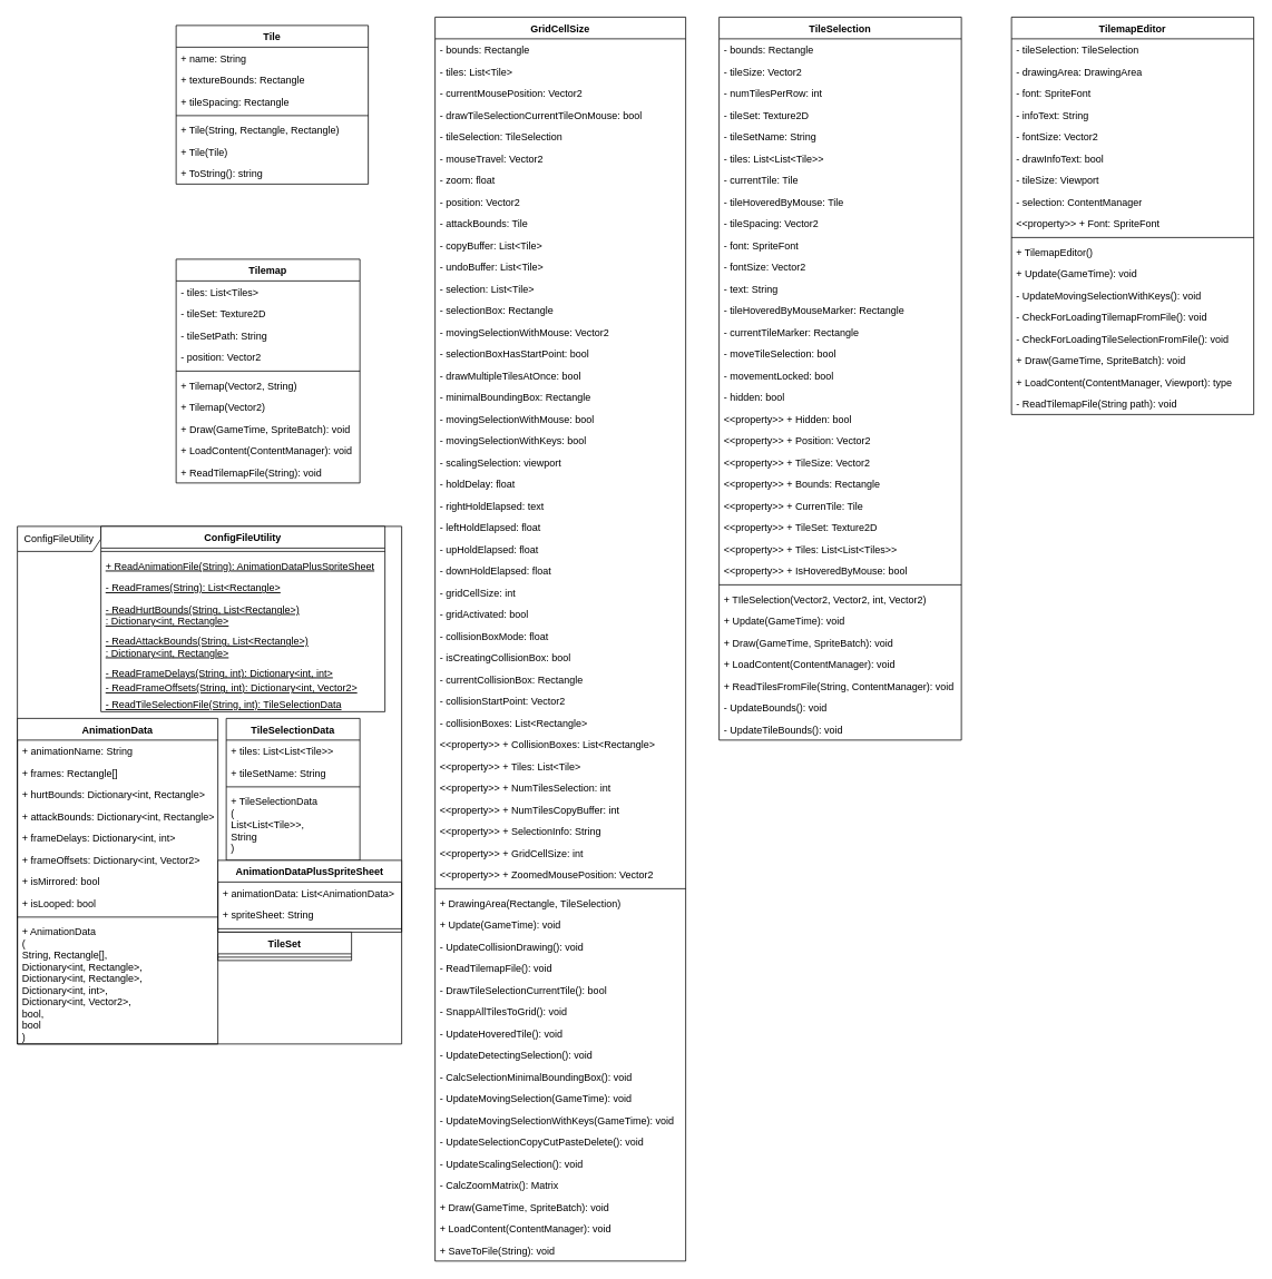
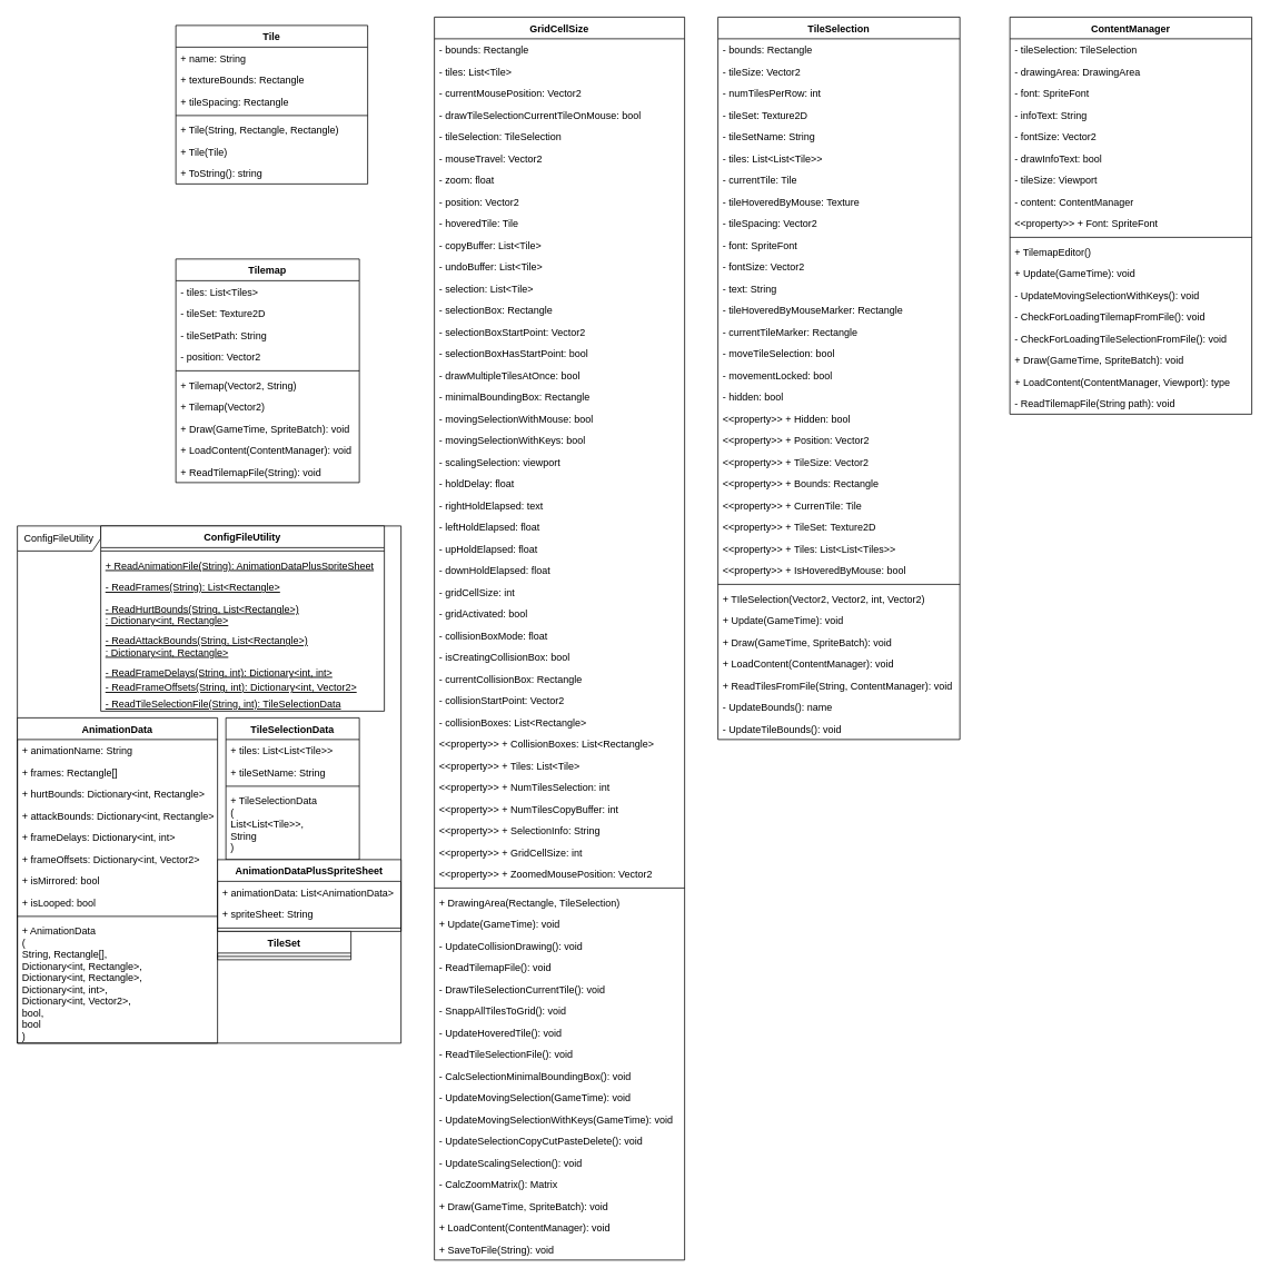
- <mxCell id="94" value="TilemapEditor" style="swimlane;fontStyle=1;align=center;verticalAlign=top;childLayout=stackLayout;horizontal=1;startSize=26;horizontalStack=0;resizeParent=1;resizeParentMax=0;resizeLast=0;collapsible=1;marginBottom=0;" parent="1" vertex="1"><mxGeometry x="1210" y="20" width="290" height="476" as="geometry" /></mxCell>
+ <mxCell id="94" value="ContentManager" style="swimlane;fontStyle=1;align=center;verticalAlign=top;childLayout=stackLayout;horizontal=1;startSize=26;horizontalStack=0;resizeParent=1;resizeParentMax=0;resizeLast=0;collapsible=1;marginBottom=0;" parent="1" vertex="1"><mxGeometry x="1210" y="20" width="290" height="476" as="geometry" /></mxCell>
- <mxCell id="68" value="- tileHoveredByMouse: Tile" style="text;strokeColor=none;fillColor=none;align=left;verticalAlign=top;spacingLeft=4;spacingRight=4;overflow=hidden;rotatable=0;points=[[0,0.5],[1,0.5]];portConstraint=eastwest;" parent="60" vertex="1"><mxGeometry y="208" width="290" height="26" as="geometry" /></mxCell>
+ <mxCell id="68" value="- tileHoveredByMouse: Texture" style="text;strokeColor=none;fillColor=none;align=left;verticalAlign=top;spacingLeft=4;spacingRight=4;overflow=hidden;rotatable=0;points=[[0,0.5],[1,0.5]];portConstraint=eastwest;" parent="60" vertex="1"><mxGeometry y="208" width="290" height="26" as="geometry" /></mxCell>
- <mxCell id="102" value="- selection: ContentManager" style="text;strokeColor=none;fillColor=none;align=left;verticalAlign=top;spacingLeft=4;spacingRight=4;overflow=hidden;rotatable=0;points=[[0,0.5],[1,0.5]];portConstraint=eastwest;" parent="94" vertex="1"><mxGeometry y="208" width="290" height="26" as="geometry" /></mxCell>
+ <mxCell id="102" value="- content: ContentManager" style="text;strokeColor=none;fillColor=none;align=left;verticalAlign=top;spacingLeft=4;spacingRight=4;overflow=hidden;rotatable=0;points=[[0,0.5],[1,0.5]];portConstraint=eastwest;" parent="94" vertex="1"><mxGeometry y="208" width="290" height="26" as="geometry" /></mxCell>
- <mxCell id="11" value="- attackBounds: Tile" style="text;strokeColor=none;fillColor=none;align=left;verticalAlign=top;spacingLeft=4;spacingRight=4;overflow=hidden;rotatable=0;points=[[0,0.5],[1,0.5]];portConstraint=eastwest;" parent="2" vertex="1"><mxGeometry y="234" width="300" height="26" as="geometry" /></mxCell>
+ <mxCell id="11" value="- hoveredTile: Tile" style="text;strokeColor=none;fillColor=none;align=left;verticalAlign=top;spacingLeft=4;spacingRight=4;overflow=hidden;rotatable=0;points=[[0,0.5],[1,0.5]];portConstraint=eastwest;" parent="2" vertex="1"><mxGeometry y="234" width="300" height="26" as="geometry" /></mxCell>
- <mxCell id="16" value="- movingSelectionWithMouse: Vector2" style="text;strokeColor=none;fillColor=none;align=left;verticalAlign=top;spacingLeft=4;spacingRight=4;overflow=hidden;rotatable=0;points=[[0,0.5],[1,0.5]];portConstraint=eastwest;" parent="2" vertex="1"><mxGeometry y="364" width="300" height="26" as="geometry" /></mxCell>
+ <mxCell id="16" value="- selectionBoxStartPoint: Vector2" style="text;strokeColor=none;fillColor=none;align=left;verticalAlign=top;spacingLeft=4;spacingRight=4;overflow=hidden;rotatable=0;points=[[0,0.5],[1,0.5]];portConstraint=eastwest;" parent="2" vertex="1"><mxGeometry y="364" width="300" height="26" as="geometry" /></mxCell>
- <mxCell id="92" value="- UpdateBounds(): void" style="text;strokeColor=none;fillColor=none;align=left;verticalAlign=top;spacingLeft=4;spacingRight=4;overflow=hidden;rotatable=0;points=[[0,0.5],[1,0.5]];portConstraint=eastwest;" parent="60" vertex="1"><mxGeometry y="814" width="290" height="26" as="geometry" /></mxCell>
+ <mxCell id="92" value="- UpdateBounds(): name" style="text;strokeColor=none;fillColor=none;align=left;verticalAlign=top;spacingLeft=4;spacingRight=4;overflow=hidden;rotatable=0;points=[[0,0.5],[1,0.5]];portConstraint=eastwest;" parent="60" vertex="1"><mxGeometry y="814" width="290" height="26" as="geometry" /></mxCell>
- <mxCell id="47" value="- DrawTileSelectionCurrentTile(): bool" style="text;strokeColor=none;fillColor=none;align=left;verticalAlign=top;spacingLeft=4;spacingRight=4;overflow=hidden;rotatable=0;points=[[0,0.5],[1,0.5]];portConstraint=eastwest;" vertex="1" parent="2"><mxGeometry y="1152" width="300" height="26" as="geometry" /></mxCell>
+ <mxCell id="47" value="- DrawTileSelectionCurrentTile(): void" style="text;strokeColor=none;fillColor=none;align=left;verticalAlign=top;spacingLeft=4;spacingRight=4;overflow=hidden;rotatable=0;points=[[0,0.5],[1,0.5]];portConstraint=eastwest;" vertex="1" parent="2"><mxGeometry y="1152" width="300" height="26" as="geometry" /></mxCell>
- <mxCell id="50" value="- UpdateDetectingSelection(): void" style="text;strokeColor=none;fillColor=none;align=left;verticalAlign=top;spacingLeft=4;spacingRight=4;overflow=hidden;rotatable=0;points=[[0,0.5],[1,0.5]];portConstraint=eastwest;" vertex="1" parent="2"><mxGeometry y="1230" width="300" height="26" as="geometry" /></mxCell>
+ <mxCell id="50" value="- ReadTileSelectionFile(): void" style="text;strokeColor=none;fillColor=none;align=left;verticalAlign=top;spacingLeft=4;spacingRight=4;overflow=hidden;rotatable=0;points=[[0,0.5],[1,0.5]];portConstraint=eastwest;" vertex="1" parent="2"><mxGeometry y="1230" width="300" height="26" as="geometry" /></mxCell>
